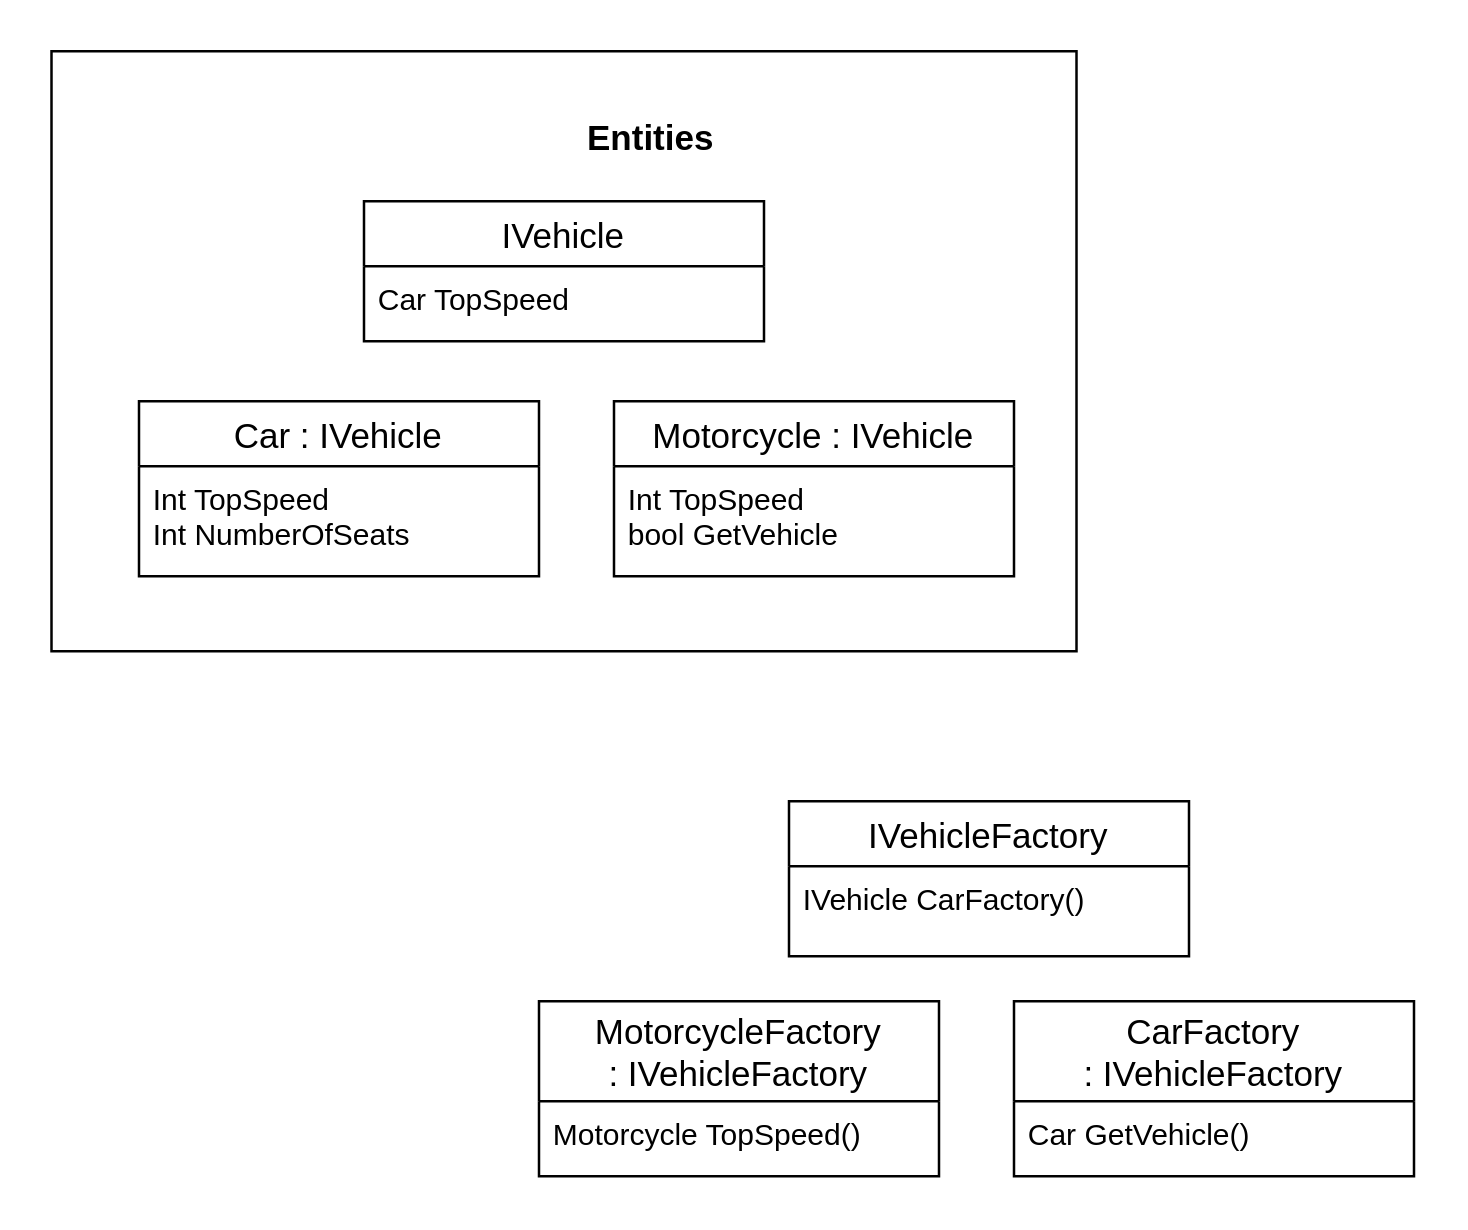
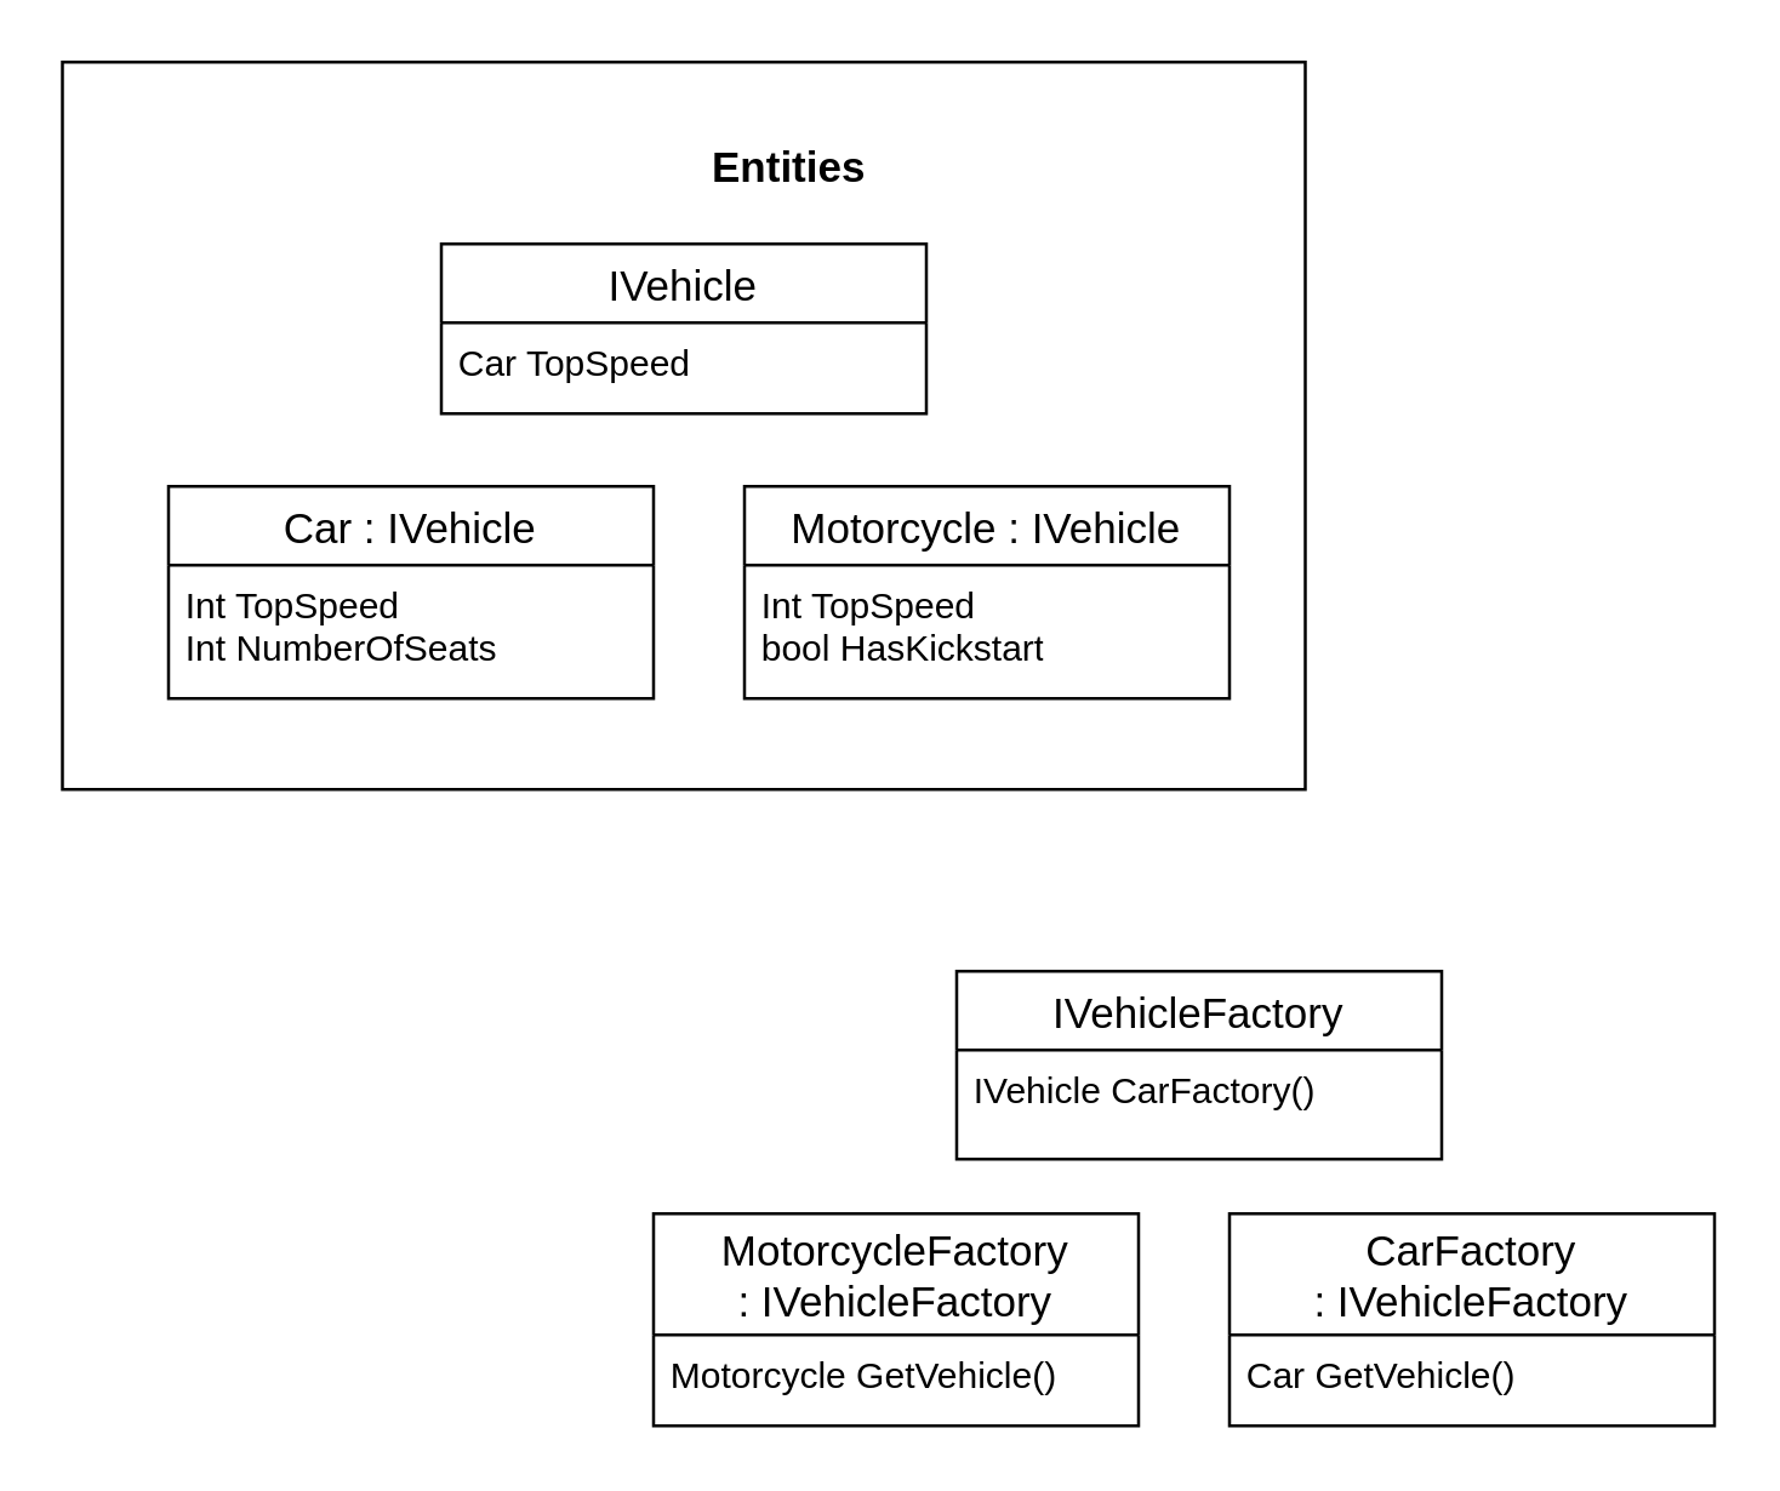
- <mxCell id="14" value="Int TopSpeed&lt;div&gt;bool GetVehicle&lt;/div&gt;" style="text;strokeColor=none;fillColor=none;spacingLeft=4;spacingRight=4;overflow=hidden;rotatable=0;points=[[0,0.5],[1,0.5]];portConstraint=eastwest;fontSize=12;whiteSpace=wrap;html=1;" vertex="1" parent="13"><mxGeometry y="26" width="160" height="44" as="geometry" /></mxCell>
+ <mxCell id="14" value="Int TopSpeed&lt;div&gt;bool HasKickstart&lt;/div&gt;" style="text;strokeColor=none;fillColor=none;spacingLeft=4;spacingRight=4;overflow=hidden;rotatable=0;points=[[0,0.5],[1,0.5]];portConstraint=eastwest;fontSize=12;whiteSpace=wrap;html=1;" vertex="1" parent="13"><mxGeometry y="26" width="160" height="44" as="geometry" /></mxCell>
- <mxCell id="8" value="Motorcycle TopSpeed()" style="text;strokeColor=none;fillColor=none;spacingLeft=4;spacingRight=4;overflow=hidden;rotatable=0;points=[[0,0.5],[1,0.5]];portConstraint=eastwest;fontSize=12;whiteSpace=wrap;html=1;" vertex="1" parent="7"><mxGeometry y="40" width="160" height="30" as="geometry" /></mxCell>
+ <mxCell id="8" value="Motorcycle GetVehicle()" style="text;strokeColor=none;fillColor=none;spacingLeft=4;spacingRight=4;overflow=hidden;rotatable=0;points=[[0,0.5],[1,0.5]];portConstraint=eastwest;fontSize=12;whiteSpace=wrap;html=1;" vertex="1" parent="7"><mxGeometry y="40" width="160" height="30" as="geometry" /></mxCell>
